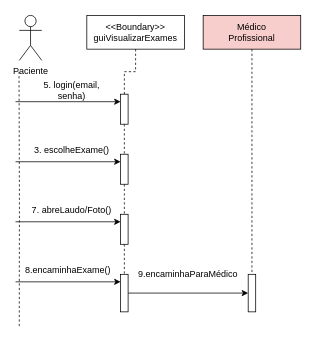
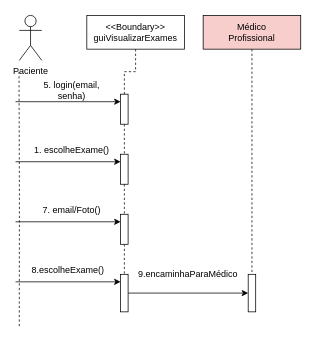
- <mxCell id="19" value="3. escolheExame()" style="text;html=1;strokeColor=none;fillColor=none;align=center;verticalAlign=middle;whiteSpace=wrap;rounded=0;" vertex="1" parent="1"><mxGeometry x="40" y="185" width="110" height="30" as="geometry" /></mxCell>
+ <mxCell id="19" value="1. escolheExame()" style="text;html=1;strokeColor=none;fillColor=none;align=center;verticalAlign=middle;whiteSpace=wrap;rounded=0;" vertex="1" parent="1"><mxGeometry x="40" y="185" width="110" height="30" as="geometry" /></mxCell>
- <mxCell id="20" value="7. abreLaudo/Foto()" style="text;html=1;strokeColor=none;fillColor=none;align=center;verticalAlign=middle;whiteSpace=wrap;rounded=0;" vertex="1" parent="1"><mxGeometry x="40" y="265" width="110" height="30" as="geometry" /></mxCell>
+ <mxCell id="20" value="7. email/Foto()" style="text;html=1;strokeColor=none;fillColor=none;align=center;verticalAlign=middle;whiteSpace=wrap;rounded=0;" vertex="1" parent="1"><mxGeometry x="40" y="265" width="110" height="30" as="geometry" /></mxCell>
- <mxCell id="21" value="8.encaminhaExame()" style="text;html=1;strokeColor=none;fillColor=none;align=center;verticalAlign=middle;whiteSpace=wrap;rounded=0;" vertex="1" parent="1"><mxGeometry x="30" y="345" width="120" height="30" as="geometry" /></mxCell>
+ <mxCell id="21" value="8.escolheExame()" style="text;html=1;strokeColor=none;fillColor=none;align=center;verticalAlign=middle;whiteSpace=wrap;rounded=0;" vertex="1" parent="1"><mxGeometry x="30" y="345" width="120" height="30" as="geometry" /></mxCell>
